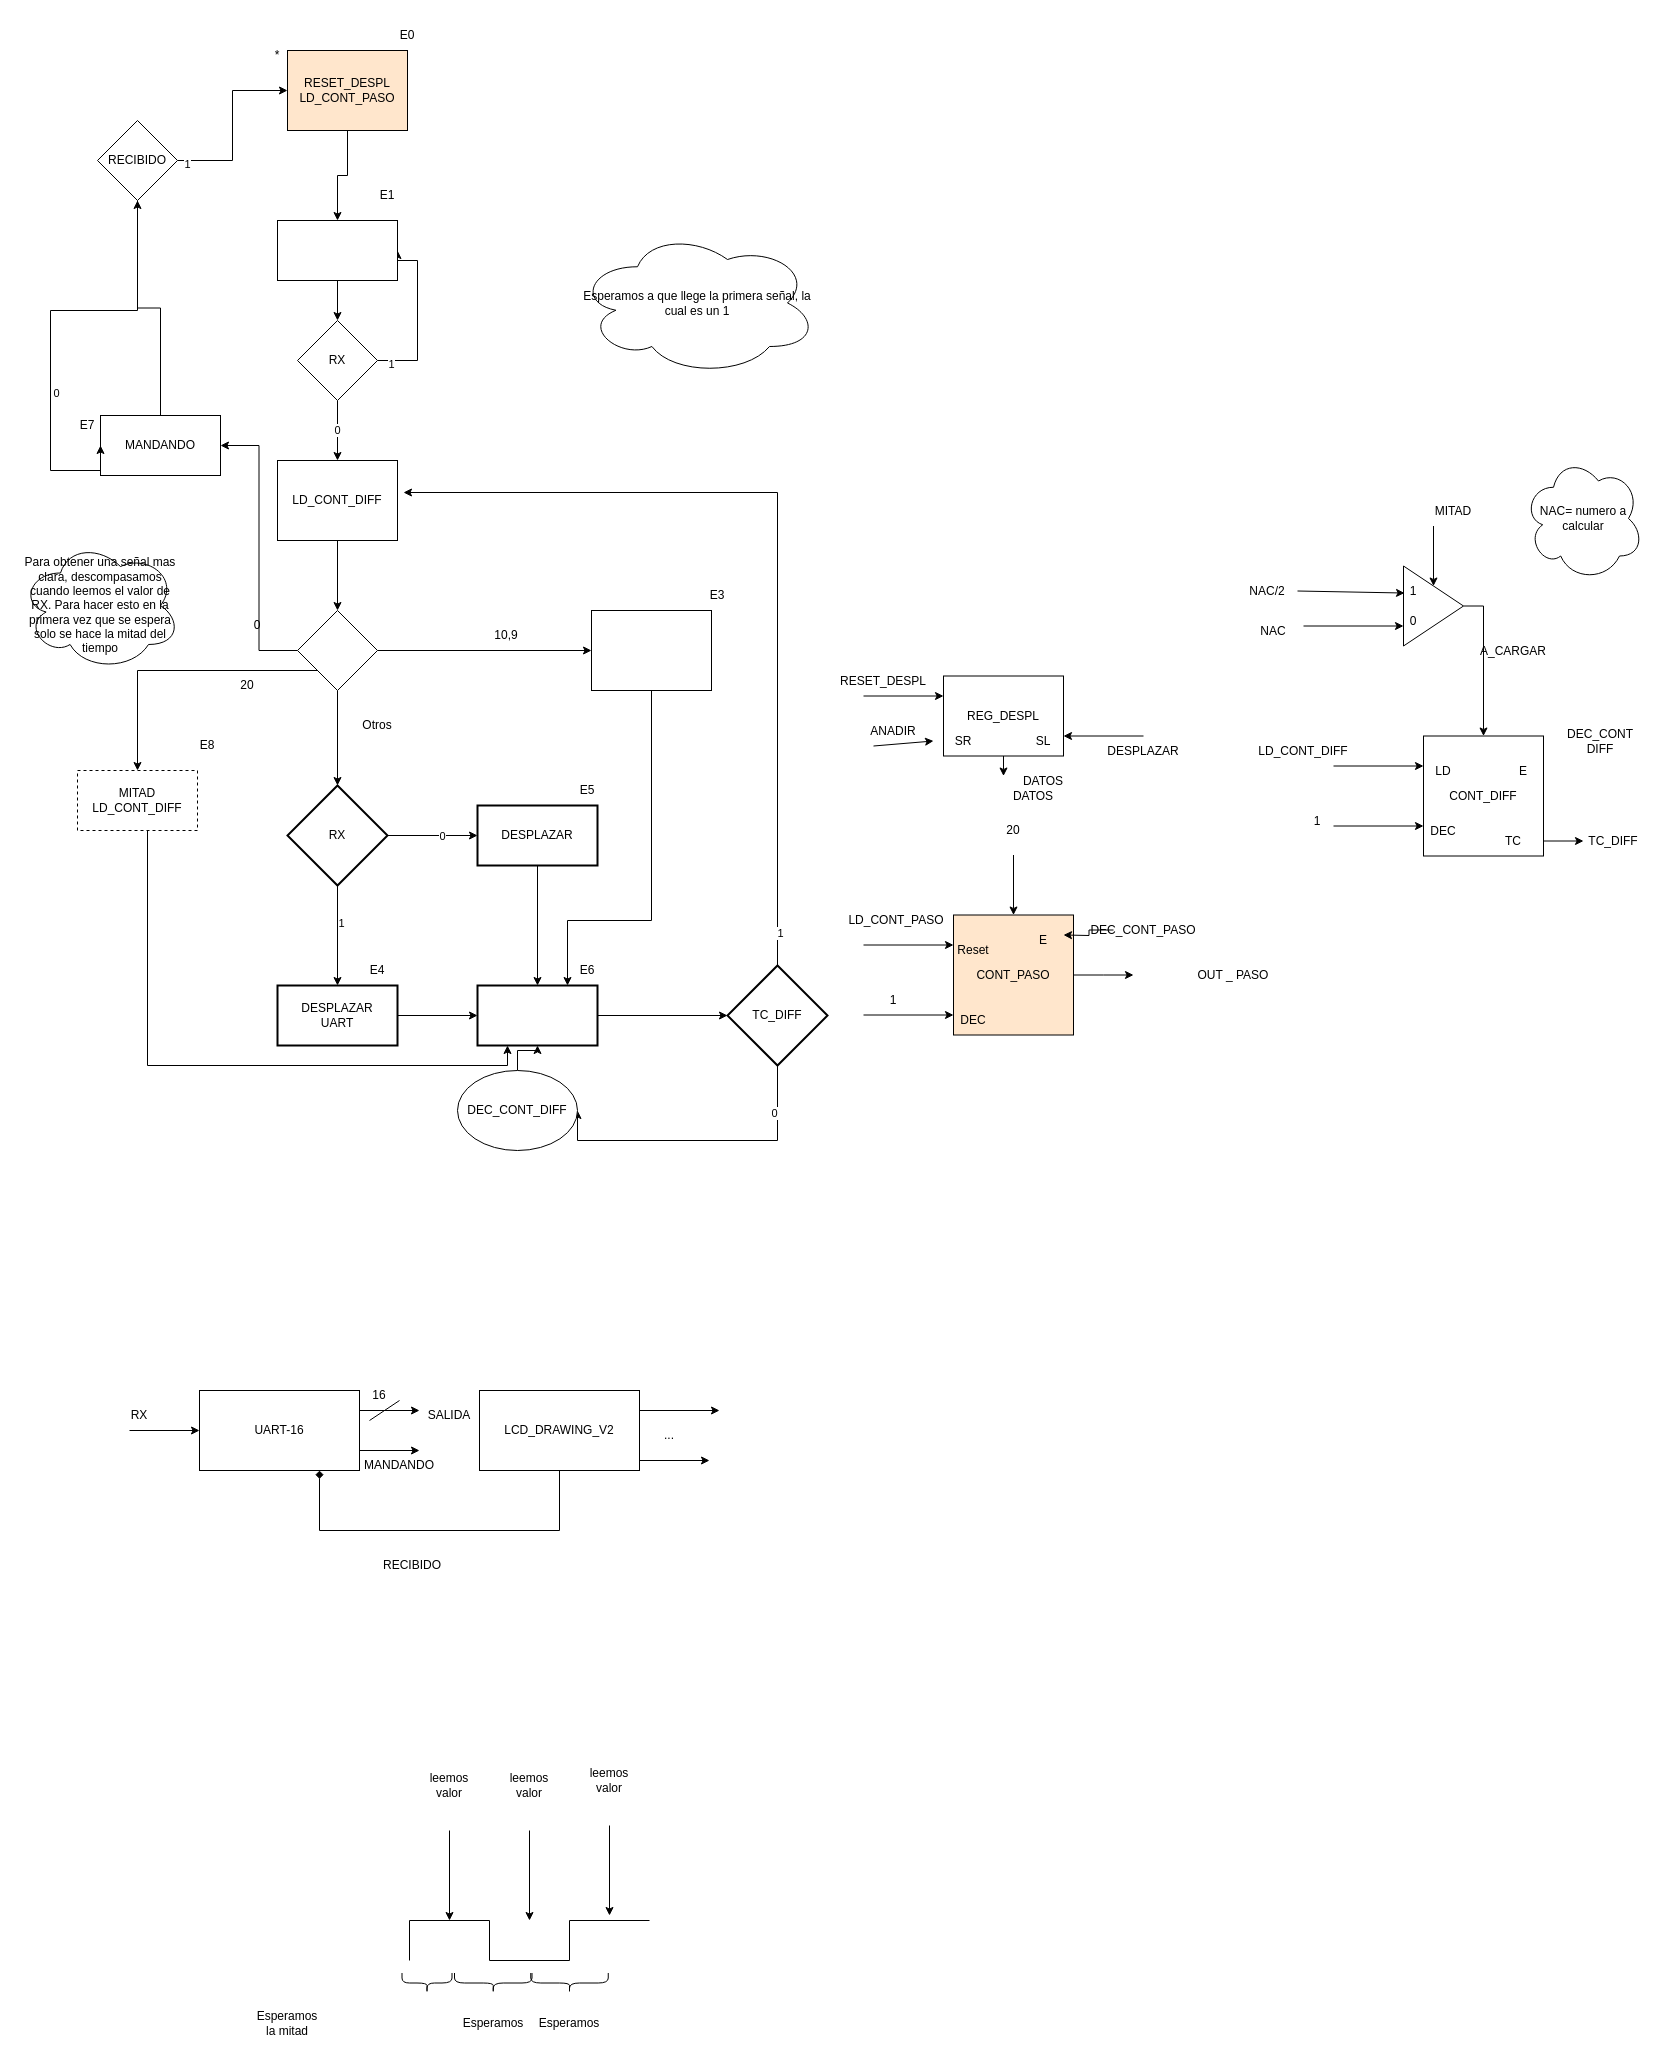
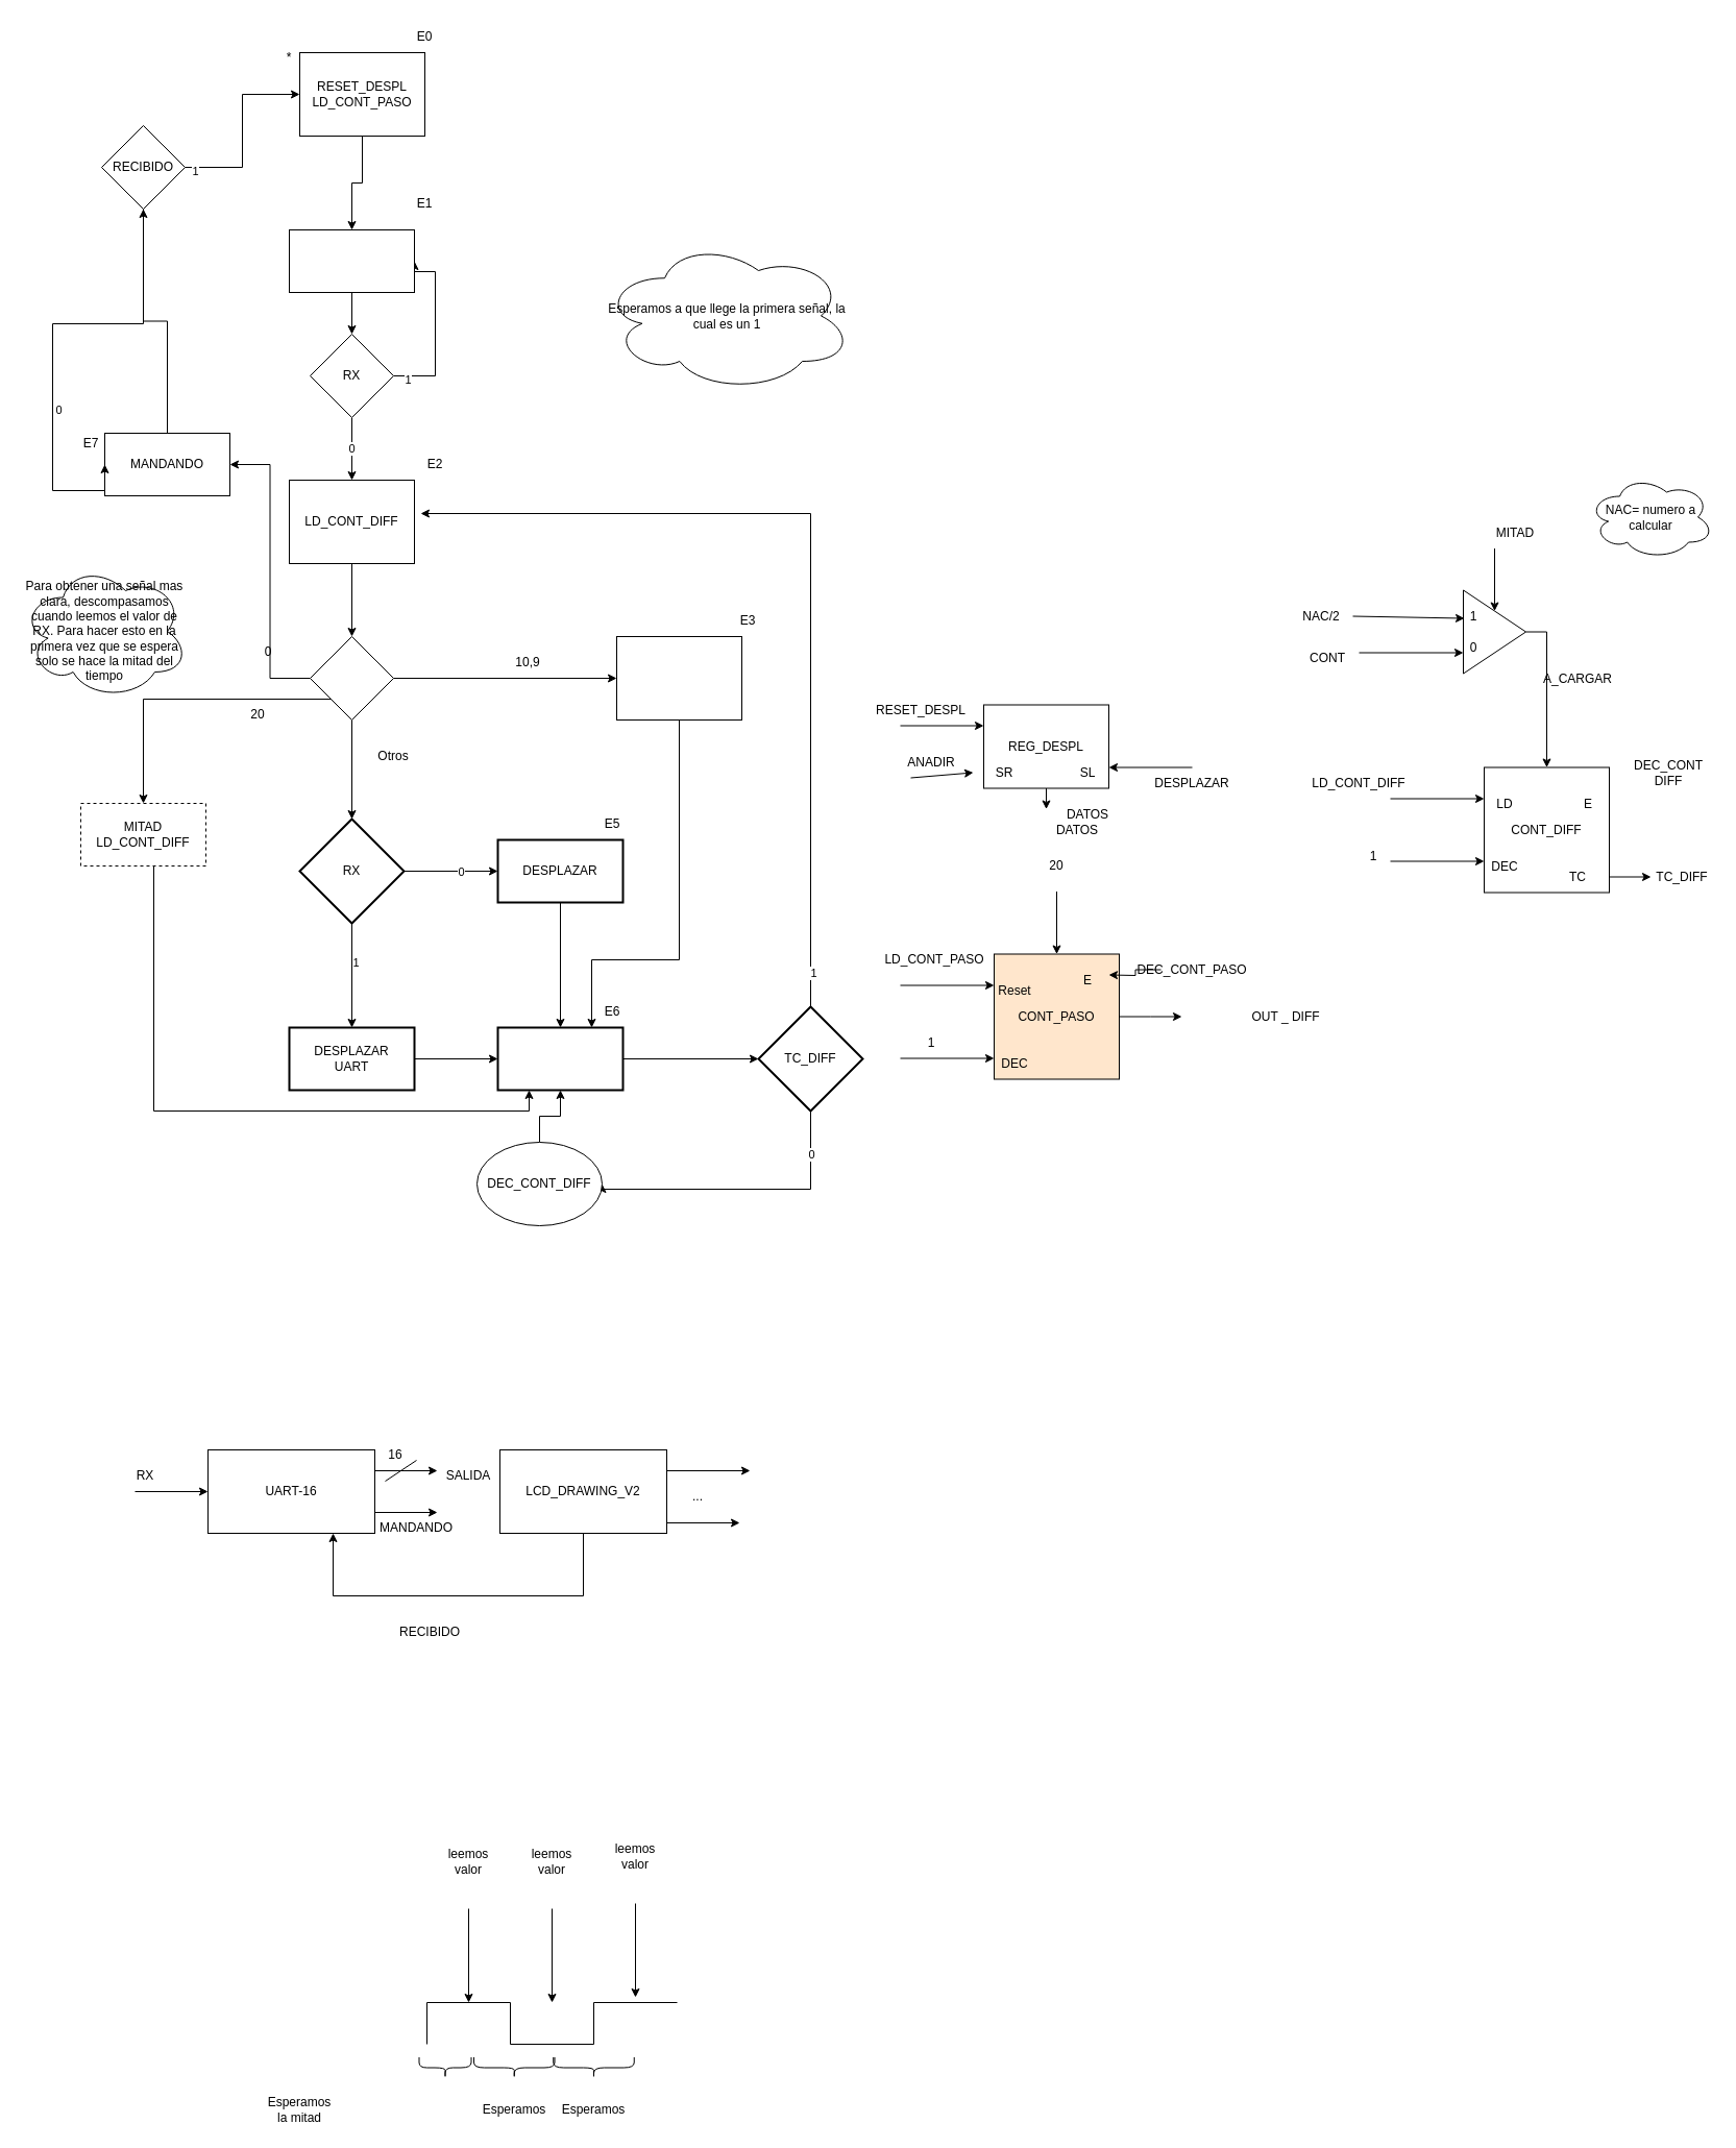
- <mxCell id="3" value="&lt;div&gt;RESET_DESPL&lt;/div&gt;&lt;div&gt;LD_CONT_PASO&lt;/div&gt;" style="rounded=0;whiteSpace=wrap;html=1;fillColor=#ffe6cc;" parent="1" vertex="1"><mxGeometry x="287" y="50" width="120" height="80" as="geometry" /></mxCell>
+ <mxCell id="3" value="&lt;div&gt;RESET_DESPL&lt;/div&gt;&lt;div&gt;LD_CONT_PASO&lt;/div&gt;" style="rounded=0;whiteSpace=wrap;html=1;" parent="1" vertex="1"><mxGeometry x="287" y="50" width="120" height="80" as="geometry" /></mxCell>
- <mxCell id="105" value="E1" style="text;html=1;strokeColor=none;fillColor=none;align=center;verticalAlign=middle;whiteSpace=wrap;rounded=0;" parent="1" vertex="1"><mxGeometry x="357" y="180" width="60" height="30" as="geometry" /></mxCell>
+ <mxCell id="105" value="E1" style="text;html=1;strokeColor=none;fillColor=none;align=center;verticalAlign=middle;whiteSpace=wrap;rounded=0;" parent="1" vertex="1"><mxGeometry x="377" y="180" width="60" height="30" as="geometry" /></mxCell>
+ <mxCell id="124" value="E2" style="text;html=1;strokeColor=none;fillColor=none;align=center;verticalAlign=middle;whiteSpace=wrap;rounded=0;" parent="1" vertex="1"><mxGeometry x="387" y="430" width="60" height="30" as="geometry" /></mxCell>
- <mxCell id="112" value="NAC= numero a calcular" style="ellipse;shape=cloud;whiteSpace=wrap;html=1;" parent="1" vertex="1"><mxGeometry x="1523" y="455.5" width="120" height="125" as="geometry" /></mxCell>
+ <mxCell id="112" value="NAC= numero a calcular" style="ellipse;shape=cloud;whiteSpace=wrap;html=1;" parent="1" vertex="1"><mxGeometry x="1523" y="455.5" width="120" height="80" as="geometry" /></mxCell>
- <mxCell id="17" value="NAC" style="text;html=1;strokeColor=none;fillColor=none;align=center;verticalAlign=middle;whiteSpace=wrap;rounded=0;" parent="1" vertex="1"><mxGeometry x="1243" y="615.5" width="60" height="30" as="geometry" /></mxCell>
+ <mxCell id="17" value="CONT" style="text;html=1;strokeColor=none;fillColor=none;align=center;verticalAlign=middle;whiteSpace=wrap;rounded=0;" parent="1" vertex="1"><mxGeometry x="1243" y="615.5" width="60" height="30" as="geometry" /></mxCell>
- <mxCell id="106" value="E8" style="text;html=1;strokeColor=none;fillColor=none;align=center;verticalAlign=middle;whiteSpace=wrap;rounded=0;" parent="1" vertex="1"><mxGeometry x="177" y="730" width="60" height="30" as="geometry" /></mxCell>
- <mxCell id="108" value="E4" style="text;html=1;strokeColor=none;fillColor=none;align=center;verticalAlign=middle;whiteSpace=wrap;rounded=0;" parent="1" vertex="1"><mxGeometry x="347" y="955" width="60" height="30" as="geometry" /></mxCell>
- <mxCell id="145" value="&lt;div&gt;OUT _ PASO&lt;/div&gt;" style="text;html=1;strokeColor=none;fillColor=none;align=center;verticalAlign=middle;whiteSpace=wrap;rounded=0;" parent="1" vertex="1"><mxGeometry x="1148" y="959.5" width="170" height="30" as="geometry" /></mxCell>
+ <mxCell id="145" value="&lt;div&gt;OUT _ DIFF&lt;/div&gt;" style="text;html=1;strokeColor=none;fillColor=none;align=center;verticalAlign=middle;whiteSpace=wrap;rounded=0;" parent="1" vertex="1"><mxGeometry x="1148" y="959.5" width="170" height="30" as="geometry" /></mxCell>
- <mxCell id="78" value="DEC_CONT_DIFF" style="ellipse;whiteSpace=wrap;html=1;" parent="1" vertex="1"><mxGeometry x="457" y="1070" width="120" height="80" as="geometry" /></mxCell>
+ <mxCell id="78" value="DEC_CONT_DIFF" style="ellipse;whiteSpace=wrap;html=1;" parent="1" vertex="1"><mxGeometry x="457" y="1095" width="120" height="80" as="geometry" /></mxCell>
- <mxCell id="82" style="edgeStyle=orthogonalEdgeStyle;rounded=0;orthogonalLoop=1;jettySize=auto;html=1;entryX=0.75;entryY=1;entryDx=0;entryDy=0;endArrow=diamond;" parent="1" source="83" target="32" edge="1"><mxGeometry relative="1" as="geometry"><Array as="points"><mxPoint x="559" y="1530" /><mxPoint x="319" y="1530" /></Array></mxGeometry></mxCell>
+ <mxCell id="82" style="edgeStyle=orthogonalEdgeStyle;rounded=0;orthogonalLoop=1;jettySize=auto;html=1;entryX=0.75;entryY=1;entryDx=0;entryDy=0;" parent="1" source="83" target="32" edge="1"><mxGeometry relative="1" as="geometry"><Array as="points"><mxPoint x="559" y="1530" /><mxPoint x="319" y="1530" /></Array></mxGeometry></mxCell>
